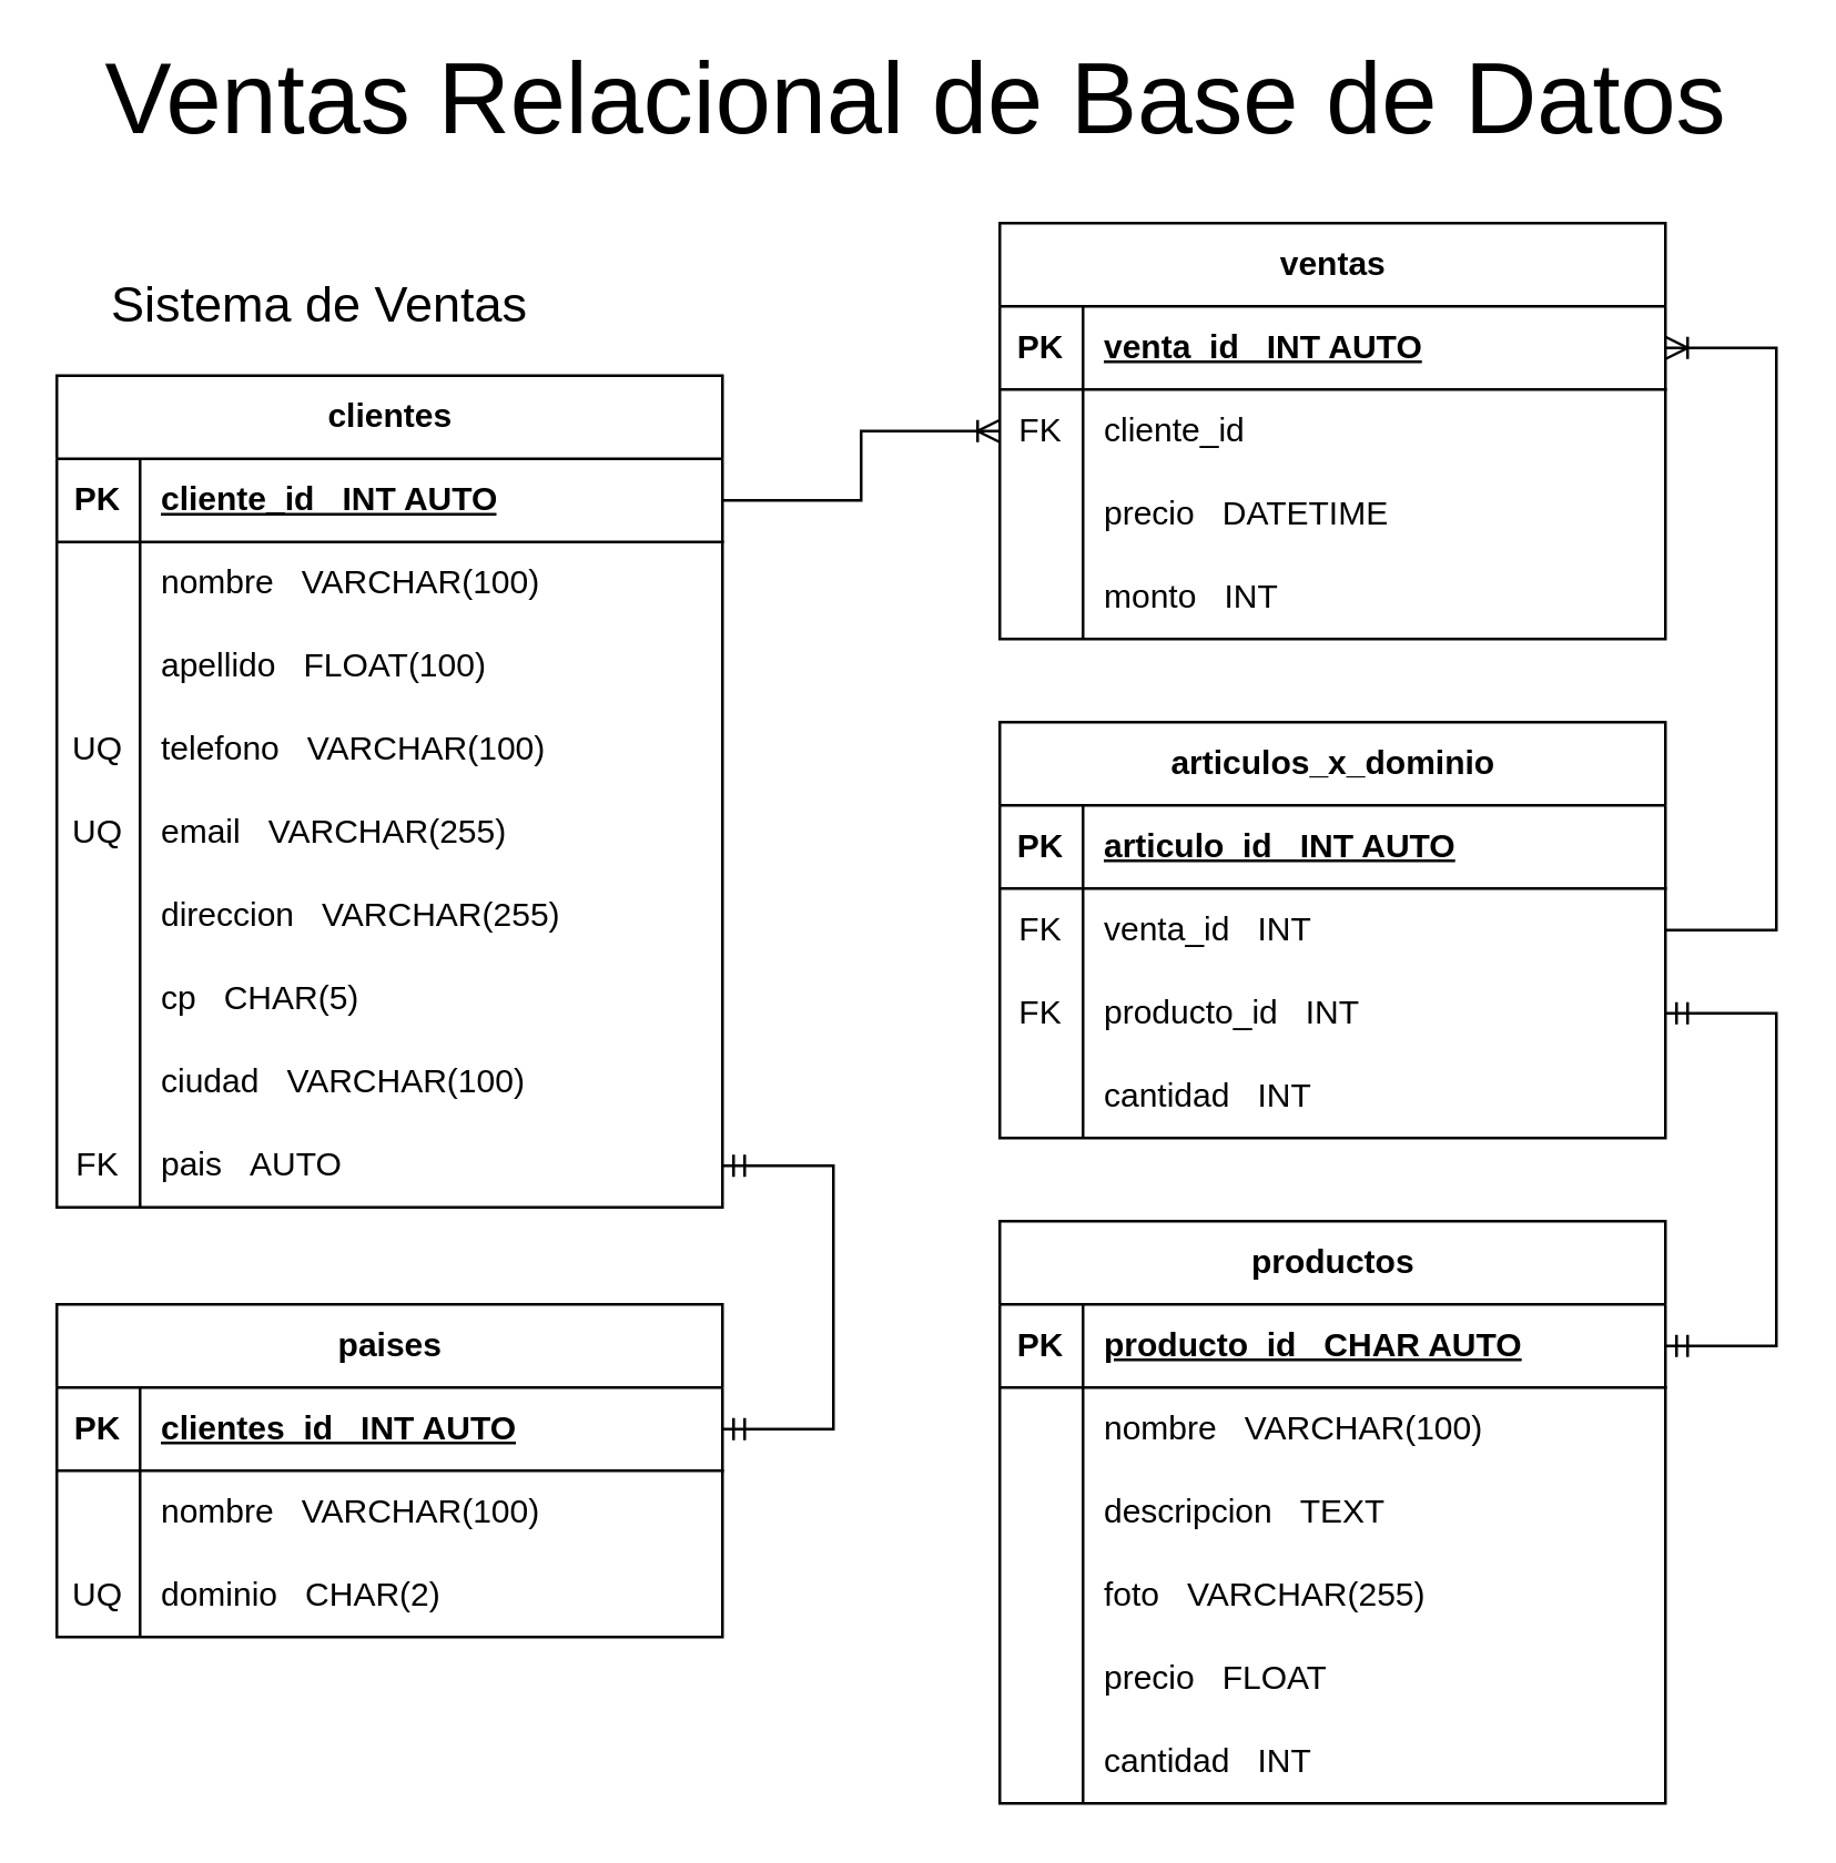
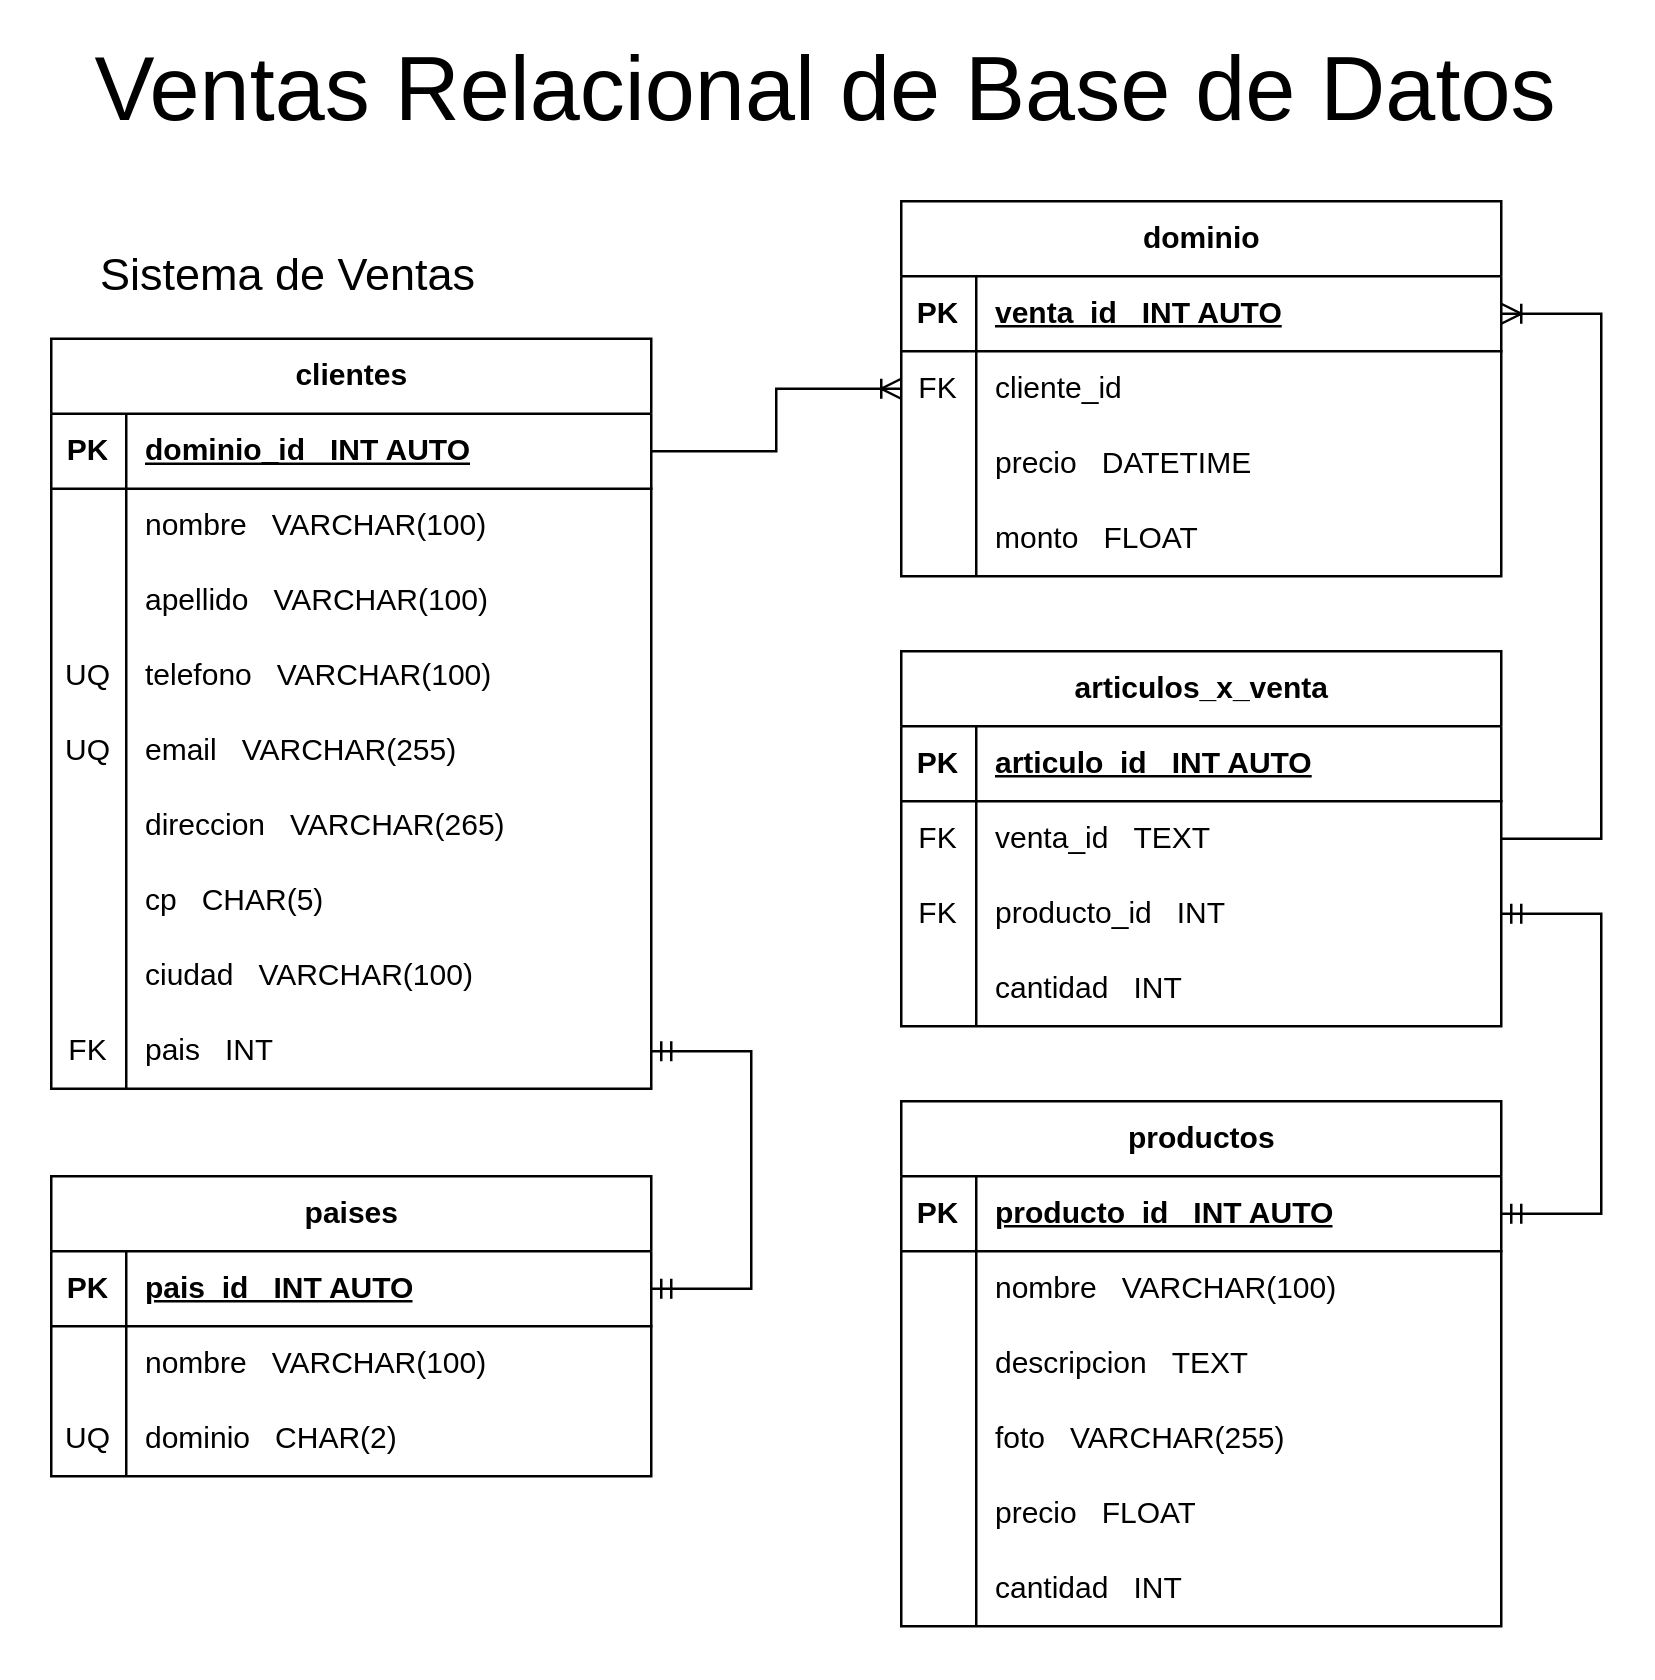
- <mxCell id="49" value="ventas" style="shape=table;startSize=30;container=1;collapsible=1;childLayout=tableLayout;fixedRows=1;rowLines=0;fontStyle=1;align=center;resizeLast=1;html=1;" vertex="1" parent="1"><mxGeometry x="360" y="80" width="240" height="150" as="geometry" /></mxCell>
+ <mxCell id="49" value="dominio" style="shape=table;startSize=30;container=1;collapsible=1;childLayout=tableLayout;fixedRows=1;rowLines=0;fontStyle=1;align=center;resizeLast=1;html=1;" vertex="1" parent="1"><mxGeometry x="360" y="80" width="240" height="150" as="geometry" /></mxCell>
- <mxCell id="5" value="cliente_id&amp;nbsp; &amp;nbsp;INT AUTO" style="shape=partialRectangle;connectable=0;fillColor=none;top=0;left=0;bottom=0;right=0;align=left;spacingLeft=6;fontStyle=5;overflow=hidden;whiteSpace=wrap;html=1;" vertex="1" parent="3"><mxGeometry x="30" width="210" height="30" as="geometry"><mxRectangle width="210" height="30" as="alternateBounds" /></mxGeometry></mxCell>
+ <mxCell id="5" value="dominio_id&amp;nbsp; &amp;nbsp;INT AUTO" style="shape=partialRectangle;connectable=0;fillColor=none;top=0;left=0;bottom=0;right=0;align=left;spacingLeft=6;fontStyle=5;overflow=hidden;whiteSpace=wrap;html=1;" vertex="1" parent="3"><mxGeometry x="30" width="210" height="30" as="geometry"><mxRectangle width="210" height="30" as="alternateBounds" /></mxGeometry></mxCell>
- <mxCell id="61" value="monto&amp;nbsp; &amp;nbsp;INT" style="shape=partialRectangle;connectable=0;fillColor=none;top=0;left=0;bottom=0;right=0;align=left;spacingLeft=6;overflow=hidden;whiteSpace=wrap;html=1;" vertex="1" parent="59"><mxGeometry x="30" width="210" height="30" as="geometry"><mxRectangle width="210" height="30" as="alternateBounds" /></mxGeometry></mxCell>
+ <mxCell id="61" value="monto&amp;nbsp; &amp;nbsp;FLOAT" style="shape=partialRectangle;connectable=0;fillColor=none;top=0;left=0;bottom=0;right=0;align=left;spacingLeft=6;overflow=hidden;whiteSpace=wrap;html=1;" vertex="1" parent="59"><mxGeometry x="30" width="210" height="30" as="geometry"><mxRectangle width="210" height="30" as="alternateBounds" /></mxGeometry></mxCell>
- <mxCell id="11" value="apellido&amp;nbsp; &amp;nbsp;FLOAT(100)" style="shape=partialRectangle;connectable=0;fillColor=none;top=0;left=0;bottom=0;right=0;align=left;spacingLeft=6;overflow=hidden;whiteSpace=wrap;html=1;" vertex="1" parent="9"><mxGeometry x="30" width="210" height="30" as="geometry"><mxRectangle width="210" height="30" as="alternateBounds" /></mxGeometry></mxCell>
+ <mxCell id="11" value="apellido&amp;nbsp; &amp;nbsp;VARCHAR(100)" style="shape=partialRectangle;connectable=0;fillColor=none;top=0;left=0;bottom=0;right=0;align=left;spacingLeft=6;overflow=hidden;whiteSpace=wrap;html=1;" vertex="1" parent="9"><mxGeometry x="30" width="210" height="30" as="geometry"><mxRectangle width="210" height="30" as="alternateBounds" /></mxGeometry></mxCell>
- <mxCell id="62" value="articulos_x_dominio" style="shape=table;startSize=30;container=1;collapsible=1;childLayout=tableLayout;fixedRows=1;rowLines=0;fontStyle=1;align=center;resizeLast=1;html=1;" vertex="1" parent="1"><mxGeometry x="360" y="260" width="240" height="150" as="geometry" /></mxCell>
+ <mxCell id="62" value="articulos_x_venta" style="shape=table;startSize=30;container=1;collapsible=1;childLayout=tableLayout;fixedRows=1;rowLines=0;fontStyle=1;align=center;resizeLast=1;html=1;" vertex="1" parent="1"><mxGeometry x="360" y="260" width="240" height="150" as="geometry" /></mxCell>
- <mxCell id="20" value="direccion&amp;nbsp; &amp;nbsp;VARCHAR(255)" style="shape=partialRectangle;connectable=0;fillColor=none;top=0;left=0;bottom=0;right=0;align=left;spacingLeft=6;overflow=hidden;whiteSpace=wrap;html=1;" vertex="1" parent="18"><mxGeometry x="30" width="210" height="30" as="geometry"><mxRectangle width="210" height="30" as="alternateBounds" /></mxGeometry></mxCell>
+ <mxCell id="20" value="direccion&amp;nbsp; &amp;nbsp;VARCHAR(265)" style="shape=partialRectangle;connectable=0;fillColor=none;top=0;left=0;bottom=0;right=0;align=left;spacingLeft=6;overflow=hidden;whiteSpace=wrap;html=1;" vertex="1" parent="18"><mxGeometry x="30" width="210" height="30" as="geometry"><mxRectangle width="210" height="30" as="alternateBounds" /></mxGeometry></mxCell>
- <mxCell id="68" value="venta_id&amp;nbsp; &amp;nbsp;INT" style="shape=partialRectangle;connectable=0;fillColor=none;top=0;left=0;bottom=0;right=0;align=left;spacingLeft=6;overflow=hidden;whiteSpace=wrap;html=1;" vertex="1" parent="66"><mxGeometry x="30" width="210" height="30" as="geometry"><mxRectangle width="210" height="30" as="alternateBounds" /></mxGeometry></mxCell>
+ <mxCell id="68" value="venta_id&amp;nbsp; &amp;nbsp;TEXT" style="shape=partialRectangle;connectable=0;fillColor=none;top=0;left=0;bottom=0;right=0;align=left;spacingLeft=6;overflow=hidden;whiteSpace=wrap;html=1;" vertex="1" parent="66"><mxGeometry x="30" width="210" height="30" as="geometry"><mxRectangle width="210" height="30" as="alternateBounds" /></mxGeometry></mxCell>
- <mxCell id="29" value="pais&amp;nbsp; &amp;nbsp;AUTO" style="shape=partialRectangle;connectable=0;fillColor=none;top=0;left=0;bottom=0;right=0;align=left;spacingLeft=6;overflow=hidden;whiteSpace=wrap;html=1;" vertex="1" parent="27"><mxGeometry x="30" width="210" height="30" as="geometry"><mxRectangle width="210" height="30" as="alternateBounds" /></mxGeometry></mxCell>
+ <mxCell id="29" value="pais&amp;nbsp; &amp;nbsp;INT" style="shape=partialRectangle;connectable=0;fillColor=none;top=0;left=0;bottom=0;right=0;align=left;spacingLeft=6;overflow=hidden;whiteSpace=wrap;html=1;" vertex="1" parent="27"><mxGeometry x="30" width="210" height="30" as="geometry"><mxRectangle width="210" height="30" as="alternateBounds" /></mxGeometry></mxCell>
- <mxCell id="33" value="producto_id&amp;nbsp; &amp;nbsp;CHAR AUTO" style="shape=partialRectangle;connectable=0;fillColor=none;top=0;left=0;bottom=0;right=0;align=left;spacingLeft=6;fontStyle=5;overflow=hidden;whiteSpace=wrap;html=1;" vertex="1" parent="31"><mxGeometry x="30" width="210" height="30" as="geometry"><mxRectangle width="210" height="30" as="alternateBounds" /></mxGeometry></mxCell>
+ <mxCell id="33" value="producto_id&amp;nbsp; &amp;nbsp;INT AUTO" style="shape=partialRectangle;connectable=0;fillColor=none;top=0;left=0;bottom=0;right=0;align=left;spacingLeft=6;fontStyle=5;overflow=hidden;whiteSpace=wrap;html=1;" vertex="1" parent="31"><mxGeometry x="30" width="210" height="30" as="geometry"><mxRectangle width="210" height="30" as="alternateBounds" /></mxGeometry></mxCell>
- <mxCell id="78" value="clientes_id&amp;nbsp; &amp;nbsp;INT AUTO" style="shape=partialRectangle;connectable=0;fillColor=none;top=0;left=0;bottom=0;right=0;align=left;spacingLeft=6;fontStyle=5;overflow=hidden;whiteSpace=wrap;html=1;" vertex="1" parent="76"><mxGeometry x="30" width="210" height="30" as="geometry"><mxRectangle width="210" height="30" as="alternateBounds" /></mxGeometry></mxCell>
+ <mxCell id="78" value="pais_id&amp;nbsp; &amp;nbsp;INT AUTO" style="shape=partialRectangle;connectable=0;fillColor=none;top=0;left=0;bottom=0;right=0;align=left;spacingLeft=6;fontStyle=5;overflow=hidden;whiteSpace=wrap;html=1;" vertex="1" parent="76"><mxGeometry x="30" width="210" height="30" as="geometry"><mxRectangle width="210" height="30" as="alternateBounds" /></mxGeometry></mxCell>
